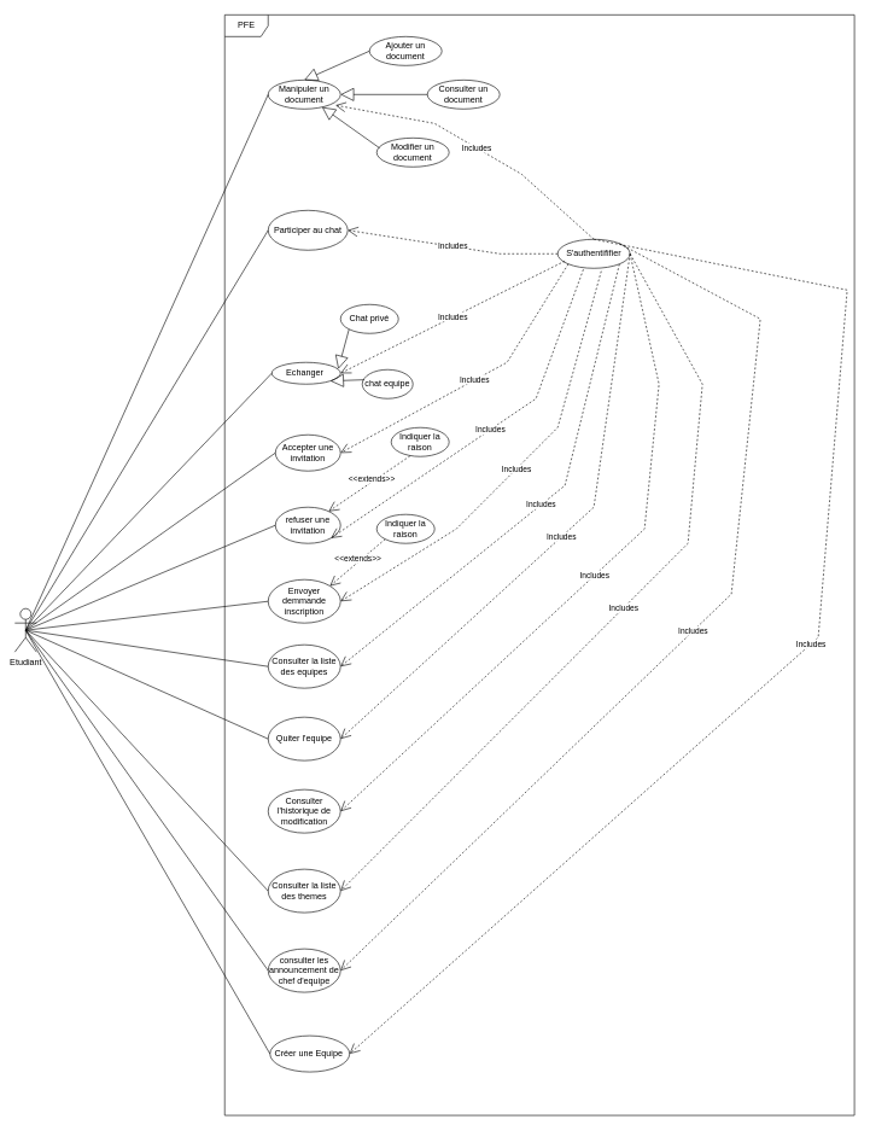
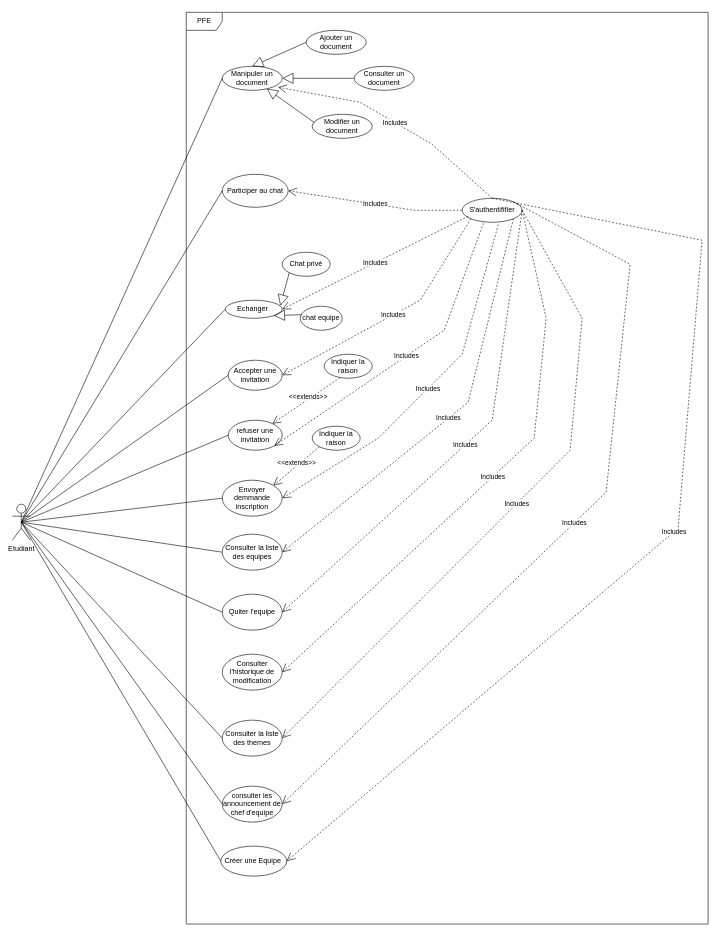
- <mxCell id="52" value="Créer une Equipe&amp;nbsp;" style="ellipse;whiteSpace=wrap;html=1;" parent="1" vertex="1"><mxGeometry x="372.5" y="1430" width="110" height="50" as="geometry" /></mxCell>
+ <mxCell id="52" value="Créer une Equipe&amp;nbsp;" style="ellipse;whiteSpace=wrap;html=1;" parent="1" vertex="1"><mxGeometry x="367.5" y="1410" width="110" height="50" as="geometry" /></mxCell>
